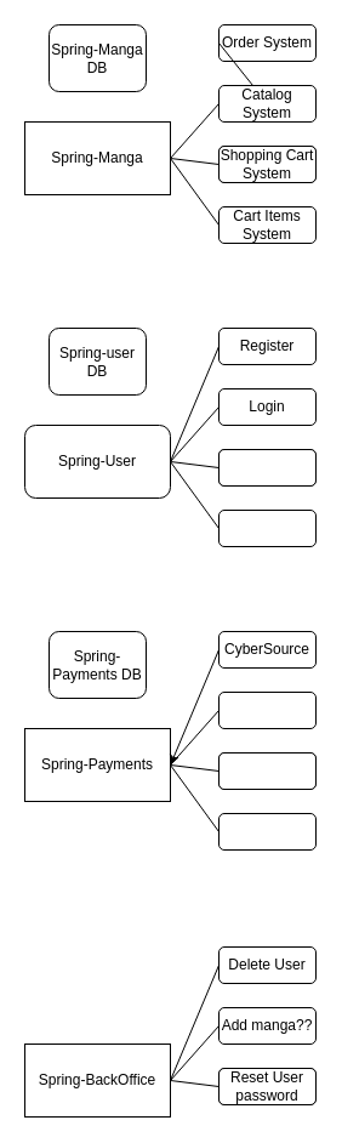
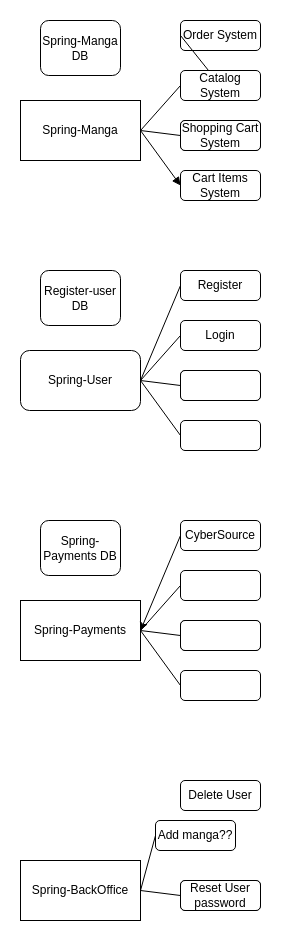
- <mxCell id="11" value="" style="endArrow=none;html=1;rounded=0;entryX=0;entryY=0.5;entryDx=0;entryDy=0;exitX=1;exitY=0.5;exitDx=0;exitDy=0;" edge="1" parent="1" source="2" target="10"><mxGeometry width="50" height="50" relative="1" as="geometry"><mxPoint x="20" y="290" as="sourcePoint" /><mxPoint x="70" y="240" as="targetPoint" /></mxGeometry></mxCell>
+ <mxCell id="11" value="" style="endArrow=block;html=1;rounded=0;entryX=0;entryY=0.5;entryDx=0;entryDy=0;exitX=1;exitY=0.5;exitDx=0;exitDy=0;" edge="1" parent="1" source="2" target="10"><mxGeometry width="50" height="50" relative="1" as="geometry"><mxPoint x="20" y="290" as="sourcePoint" /><mxPoint x="70" y="240" as="targetPoint" /></mxGeometry></mxCell>
- <mxCell id="33" value="Spring-user DB" style="rounded=1;whiteSpace=wrap;html=1;" vertex="1" parent="1"><mxGeometry x="40" y="270" width="80" height="55" as="geometry" /></mxCell>
+ <mxCell id="33" value="Register-user DB" style="rounded=1;whiteSpace=wrap;html=1;" vertex="1" parent="1"><mxGeometry x="40" y="270" width="80" height="55" as="geometry" /></mxCell>
- <mxCell id="37" value="" style="endArrow=none;html=1;rounded=0;entryX=1;entryY=0.5;entryDx=0;entryDy=0;exitX=0;exitY=0.5;exitDx=0;exitDy=0;" edge="1" parent="1" source="36" target="35"><mxGeometry width="50" height="50" relative="1" as="geometry"><mxPoint x="20" y="1050" as="sourcePoint" /><mxPoint x="70" y="1000" as="targetPoint" /></mxGeometry></mxCell>
- <mxCell id="38" value="Add manga??" style="rounded=1;whiteSpace=wrap;html=1;" vertex="1" parent="1"><mxGeometry x="180" y="830" width="80" height="30" as="geometry" /></mxCell>
+ <mxCell id="38" value="Add manga??" style="rounded=1;whiteSpace=wrap;html=1;" vertex="1" parent="1"><mxGeometry x="155" y="820" width="80" height="30" as="geometry" /></mxCell>
